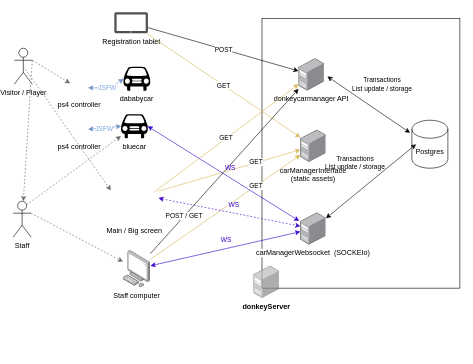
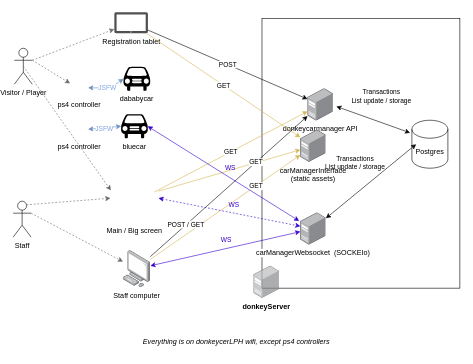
- <mxCell id="9" value="donkeycarmanager API" style="points=[];aspect=fixed;html=1;align=center;shadow=0;dashed=0;image;image=img/lib/allied_telesis/computer_and_terminals/Server_Desktop.svg;" vertex="1" parent="1"><mxGeometry x="496" y="97" width="42.6" height="54" as="geometry" /></mxCell>
+ <mxCell id="9" value="donkeycarmanager API" style="points=[];aspect=fixed;html=1;align=center;shadow=0;dashed=0;image;image=img/lib/allied_telesis/computer_and_terminals/Server_Desktop.svg;" vertex="1" parent="1"><mxGeometry x="511" y="147" width="42.6" height="54" as="geometry" /></mxCell>
- <mxCell id="19" value="" style="endArrow=classic;html=1;rounded=0;exitX=1;exitY=0.333;exitDx=0;exitDy=0;exitPerimeter=0;dashed=1;fillColor=#f5f5f5;strokeColor=#666666;" edge="1" parent="1" source="2" target="3"><mxGeometry width="50" height="50" relative="1" as="geometry"><mxPoint x="385" y="360" as="sourcePoint" /><mxPoint x="435" y="310" as="targetPoint" /></mxGeometry></mxCell>
+ <mxCell id="19" value="" style="endArrow=classic;html=1;rounded=0;exitX=1;exitY=0.333;exitDx=0;exitDy=0;exitPerimeter=0;dashed=1;fillColor=#f5f5f5;strokeColor=#666666;" edge="1" parent="1" source="2" target="5"><mxGeometry width="50" height="50" relative="1" as="geometry"><mxPoint x="385" y="360" as="sourcePoint" /><mxPoint x="435" y="310" as="targetPoint" /></mxGeometry></mxCell>
- <mxCell id="22" value="" style="endArrow=classic;html=1;rounded=0;exitX=0.75;exitY=0.1;exitDx=0;exitDy=0;exitPerimeter=0;dashed=1;fillColor=#f5f5f5;strokeColor=#666666;" edge="1" parent="1" source="3" target="11"><mxGeometry width="50" height="50" relative="1" as="geometry"><mxPoint x="45" y="450" as="sourcePoint" /><mxPoint x="213.2" y="456.957" as="targetPoint" /></mxGeometry></mxCell>
+ <mxCell id="22" value="" style="endArrow=classic;html=1;rounded=0;exitX=0.75;exitY=0.1;exitDx=0;exitDy=0;exitPerimeter=0;dashed=1;entryX=0;entryY=0.5;entryDx=0;entryDy=0;fillColor=#f5f5f5;strokeColor=#666666;" edge="1" parent="1" source="3" target="4"><mxGeometry width="50" height="50" relative="1" as="geometry"><mxPoint x="45" y="450" as="sourcePoint" /><mxPoint x="213.2" y="456.957" as="targetPoint" /></mxGeometry></mxCell>
+ <mxCell id="13" value="&lt;i&gt;Everything is on donkeycerLPH wifi, except ps4 controllers&lt;/i&gt;" style="text;html=1;strokeColor=none;fillColor=none;align=center;verticalAlign=middle;whiteSpace=wrap;rounded=0;" vertex="1" parent="1"><mxGeometry x="215" y="555" width="354.8" height="30" as="geometry" /></mxCell>
